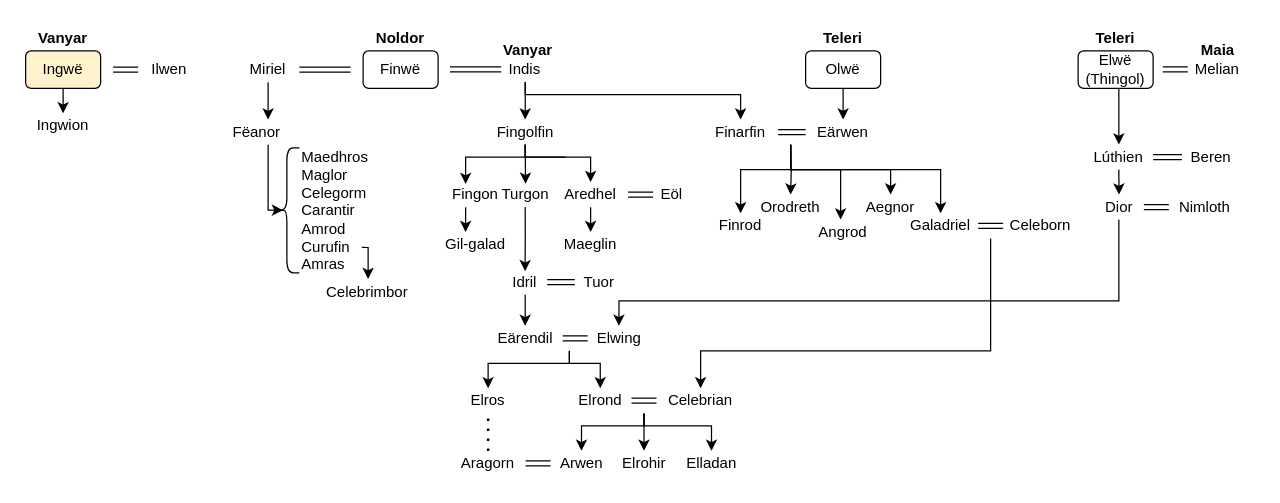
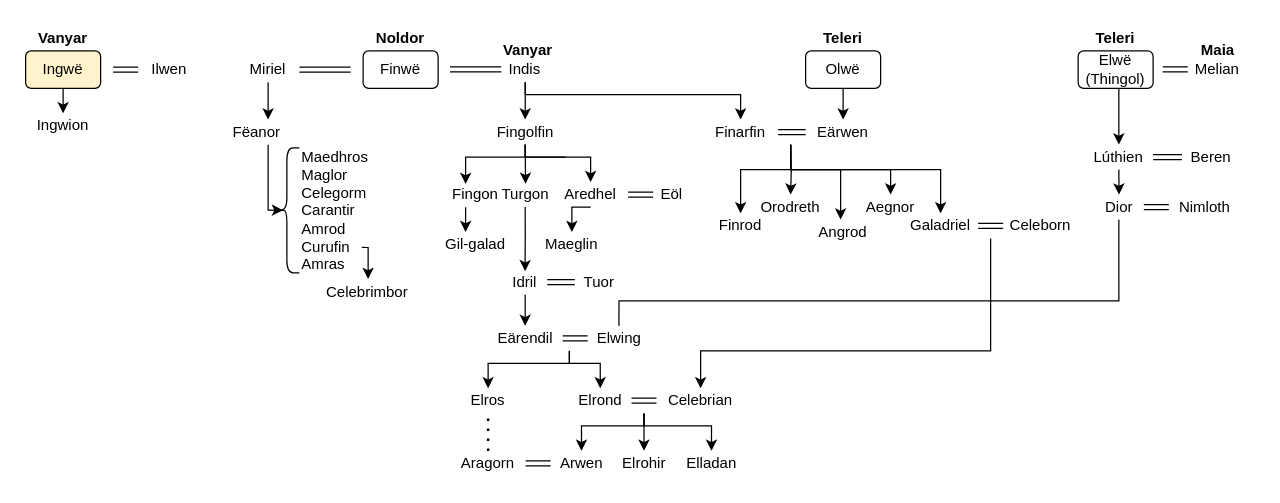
- <mxCell id="28" value="Maeglin" style="text;html=1;align=center;verticalAlign=middle;whiteSpace=wrap;rounded=0;" parent="1" vertex="1"><mxGeometry x="442" y="185" width="60" height="20" as="geometry" /></mxCell>
+ <mxCell id="28" value="Maeglin" style="text;html=1;align=center;verticalAlign=middle;whiteSpace=wrap;rounded=0;" parent="1" vertex="1"><mxGeometry x="427" y="185" width="60" height="20" as="geometry" /></mxCell>
- <mxCell id="55" style="edgeStyle=orthogonalEdgeStyle;rounded=0;orthogonalLoop=1;jettySize=auto;html=1;entryX=0.5;entryY=0;entryDx=0;entryDy=0;exitX=0.5;exitY=1;exitDx=0;exitDy=0;" edge="1" parent="1" source="56" target="36"><mxGeometry relative="1" as="geometry"><mxPoint x="1016.85" y="200" as="targetPoint" /><Array as="points"><mxPoint x="895" y="240" /><mxPoint x="495" y="240" /></Array></mxGeometry></mxCell>
+ <mxCell id="55" style="edgeStyle=orthogonalEdgeStyle;rounded=0;orthogonalLoop=1;jettySize=auto;html=1;entryX=0.5;entryY=0;entryDx=0;entryDy=0;exitX=0.5;exitY=1;exitDx=0;exitDy=0;endArrow=none;" edge="1" parent="1" source="56" target="36"><mxGeometry relative="1" as="geometry"><mxPoint x="1016.85" y="200" as="targetPoint" /><Array as="points"><mxPoint x="895" y="240" /><mxPoint x="495" y="240" /></Array></mxGeometry></mxCell>
